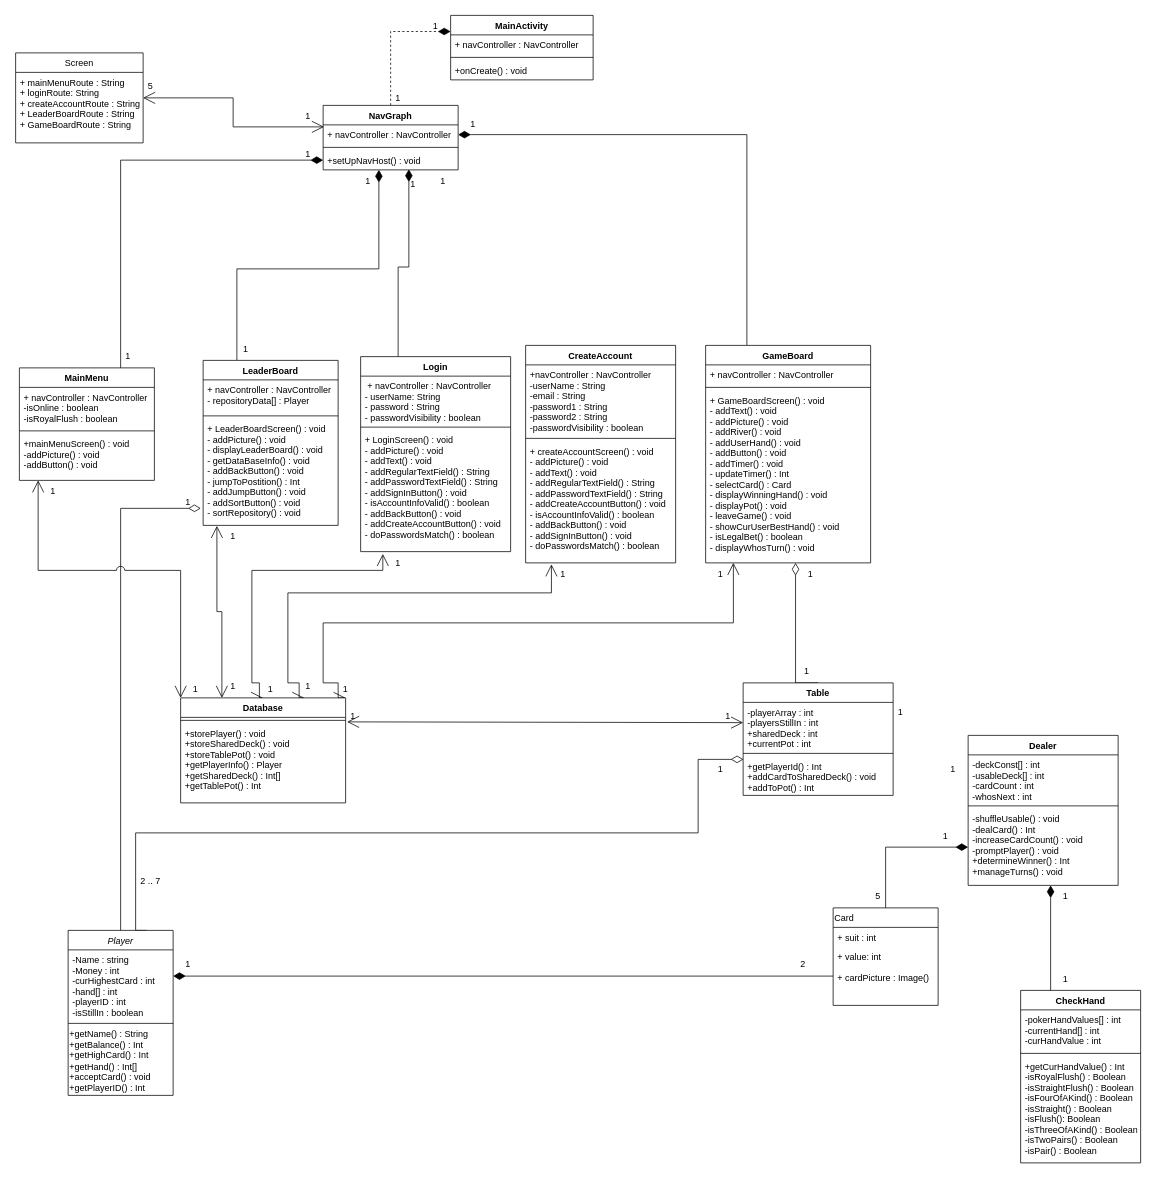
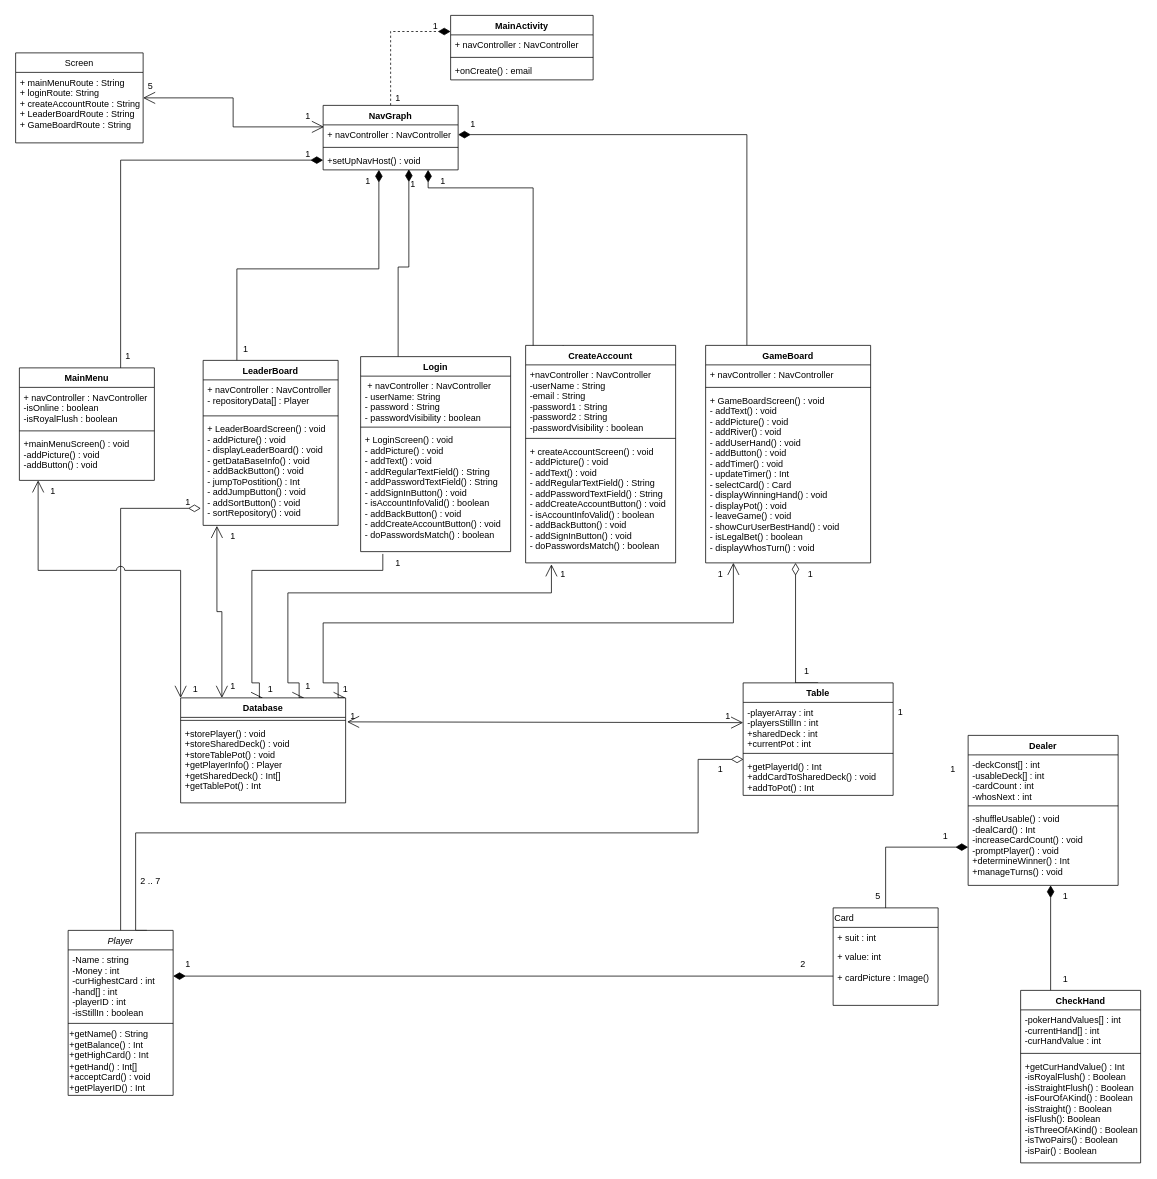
- <mxCell id="37" value="+onCreate() : void" style="text;strokeColor=none;fillColor=none;align=left;verticalAlign=top;spacingLeft=4;spacingRight=4;overflow=hidden;rotatable=0;points=[[0,0.5],[1,0.5]];portConstraint=eastwest;" parent="34" vertex="1"><mxGeometry y="60" width="190" height="26" as="geometry" /></mxCell>
+ <mxCell id="37" value="+onCreate() : email" style="text;strokeColor=none;fillColor=none;align=left;verticalAlign=top;spacingLeft=4;spacingRight=4;overflow=hidden;rotatable=0;points=[[0,0.5],[1,0.5]];portConstraint=eastwest;" parent="34" vertex="1"><mxGeometry y="60" width="190" height="26" as="geometry" /></mxCell>
+ <mxCell id="48" style="edgeStyle=orthogonalEdgeStyle;rounded=0;orthogonalLoop=1;jettySize=auto;html=1;exitX=0.25;exitY=0;exitDx=0;exitDy=0;endArrow=diamondThin;endFill=1;strokeWidth=1;endSize=14;" parent="1" source="49" target="42" edge="1"><mxGeometry relative="1" as="geometry"><Array as="points"><mxPoint x="750" y="480" /><mxPoint y="480" x="710" /><mxPoint y="250" x="710" /><mxPoint x="570" y="250" /></Array></mxGeometry></mxCell>
- <mxCell id="22" style="edgeStyle=orthogonalEdgeStyle;rounded=0;orthogonalLoop=1;jettySize=auto;html=1;exitX=0.5;exitY=0;exitDx=0;exitDy=0;entryX=0.148;entryY=1.019;entryDx=0;entryDy=0;entryPerimeter=0;endArrow=open;endFill=0;strokeWidth=1;endSize=14;startArrow=open;startFill=0;startSize=14;" parent="1" source="26" target="57" edge="1"><mxGeometry relative="1" as="geometry"><Array as="points"><mxPoint x="345" y="910" /><mxPoint x="335" y="910" /><mxPoint x="335" y="760" /><mxPoint x="510" y="760" /></Array></mxGeometry></mxCell>
+ <mxCell id="22" style="edgeStyle=orthogonalEdgeStyle;rounded=0;orthogonalLoop=1;jettySize=auto;html=1;exitX=0.5;exitY=0;exitDx=0;exitDy=0;entryX=0.148;entryY=1.019;entryDx=0;entryDy=0;entryPerimeter=0;endArrow=none;endFill=0;strokeWidth=1;endSize=14;startArrow=open;startFill=0;startSize=14;" parent="1" source="26" target="57" edge="1"><mxGeometry relative="1" as="geometry"><Array as="points"><mxPoint x="345" y="910" /><mxPoint x="335" y="910" /><mxPoint x="335" y="760" /><mxPoint x="510" y="760" /></Array></mxGeometry></mxCell>
